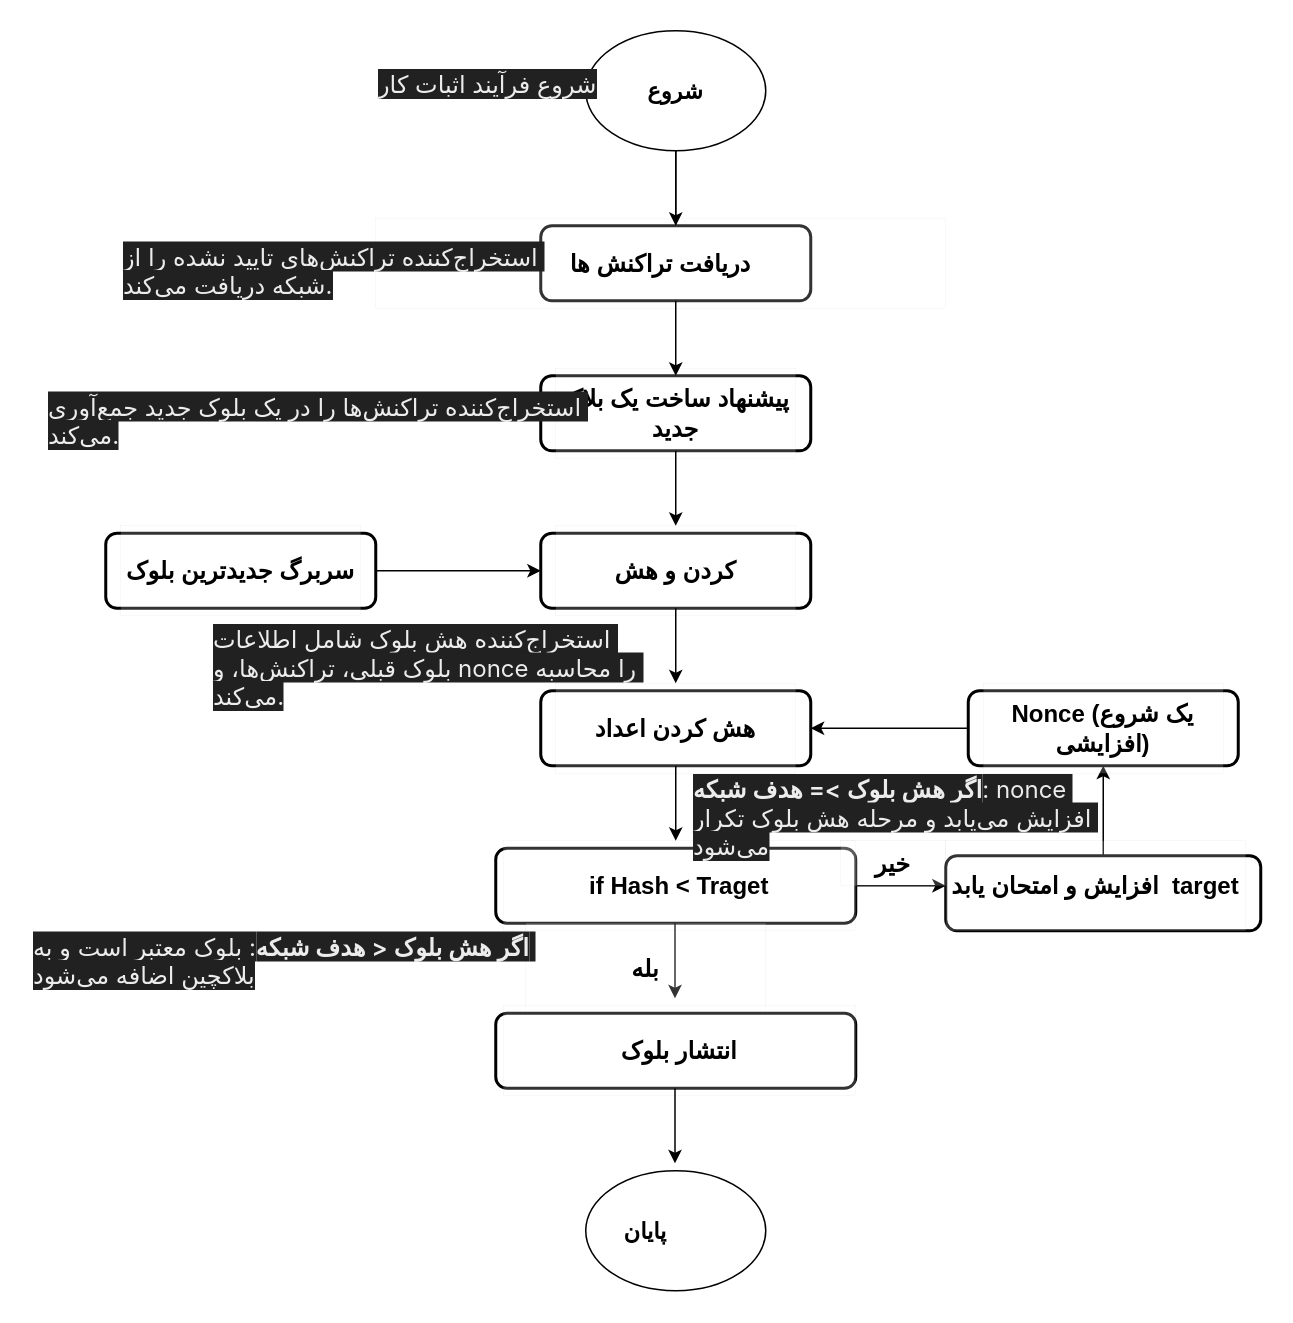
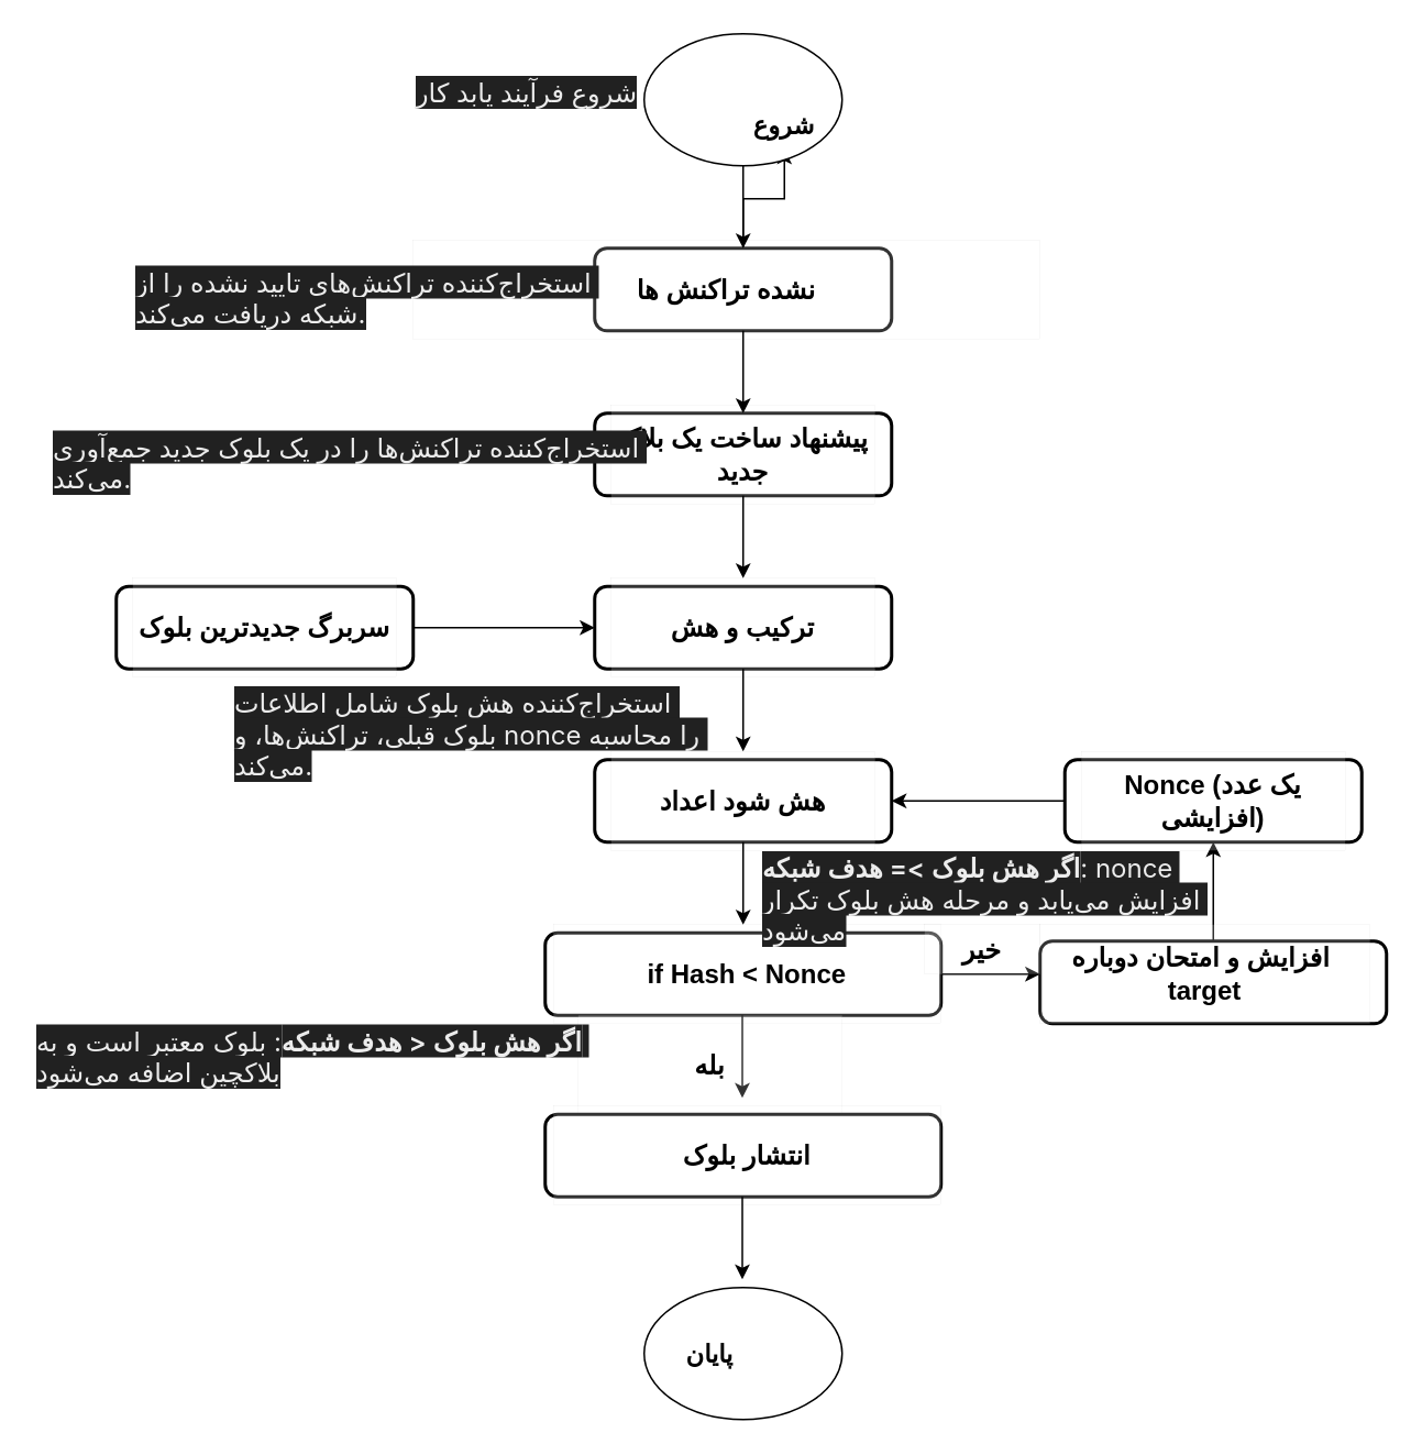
- <mxCell id="38" value="&lt;span style=&quot;color: rgb(236, 236, 236); font-family: ui-sans-serif, -apple-system, system-ui, &amp;quot;Segoe UI&amp;quot;, Roboto, Ubuntu, Cantarell, &amp;quot;Noto Sans&amp;quot;, sans-serif, Helvetica, &amp;quot;Apple Color Emoji&amp;quot;, Arial, &amp;quot;Segoe UI Emoji&amp;quot;, &amp;quot;Segoe UI Symbol&amp;quot;; font-size: 16px; font-style: normal; font-variant-ligatures: normal; font-variant-caps: normal; font-weight: 400; letter-spacing: normal; orphans: 2; text-align: right; text-indent: 0px; text-transform: none; widows: 2; word-spacing: 0px; -webkit-text-stroke-width: 0px; white-space: pre-wrap; background-color: rgb(33, 33, 33); text-decoration-thickness: initial; text-decoration-style: initial; text-decoration-color: initial; display: inline !important; float: none;&quot;&gt;شروع فرآیند اثبات کار&lt;/span&gt;" style="text;whiteSpace=wrap;html=1;" vertex="1" parent="1"><mxGeometry x="250" y="40" width="170" height="40" as="geometry" /></mxCell>
+ <mxCell id="38" value="&lt;span style=&quot;color: rgb(236, 236, 236); font-family: ui-sans-serif, -apple-system, system-ui, &amp;quot;Segoe UI&amp;quot;, Roboto, Ubuntu, Cantarell, &amp;quot;Noto Sans&amp;quot;, sans-serif, Helvetica, &amp;quot;Apple Color Emoji&amp;quot;, Arial, &amp;quot;Segoe UI Emoji&amp;quot;, &amp;quot;Segoe UI Symbol&amp;quot;; font-size: 16px; font-style: normal; font-variant-ligatures: normal; font-variant-caps: normal; font-weight: 400; letter-spacing: normal; orphans: 2; text-align: right; text-indent: 0px; text-transform: none; widows: 2; word-spacing: 0px; -webkit-text-stroke-width: 0px; white-space: pre-wrap; background-color: rgb(33, 33, 33); text-decoration-thickness: initial; text-decoration-style: initial; text-decoration-color: initial; display: inline !important; float: none;&quot;&gt;شروع فرآیند یابد کار&lt;/span&gt;" style="text;whiteSpace=wrap;html=1;" vertex="1" parent="1"><mxGeometry x="250" y="40" width="170" height="40" as="geometry" /></mxCell>
- <mxCell id="7" value="&lt;font size=&quot;1&quot; style=&quot;&quot;&gt;&lt;b style=&quot;font-size: 15px;&quot;&gt;شروع&lt;/b&gt;&lt;/font&gt;" style="text;strokeColor=none;align=center;fillColor=none;html=1;verticalAlign=middle;whiteSpace=wrap;rounded=0;" vertex="1" parent="1"><mxGeometry x="420" y="45" width="60" height="30" as="geometry" /></mxCell>
+ <mxCell id="7" value="&lt;font size=&quot;1&quot; style=&quot;&quot;&gt;&lt;b style=&quot;font-size: 15px;&quot;&gt;شروع&lt;/b&gt;&lt;/font&gt;" style="text;strokeColor=none;align=center;fillColor=none;html=1;verticalAlign=middle;whiteSpace=wrap;rounded=0;" vertex="1" parent="1"><mxGeometry x="445" y="60" width="60" height="30" as="geometry" /></mxCell>
- <mxCell id="8" value="&lt;div&gt;&lt;font style=&quot;font-size: 16px;&quot;&gt;&lt;b&gt;دریافت تراکنش ها&lt;/b&gt;&lt;/font&gt;&lt;/div&gt;" style="whiteSpace=wrap;html=1;strokeWidth=0;opacity=20;" vertex="1" parent="1"><mxGeometry x="250" y="145" width="380" height="60" as="geometry" /></mxCell>
+ <mxCell id="8" value="&lt;div&gt;&lt;font style=&quot;font-size: 16px;&quot;&gt;&lt;b&gt;نشده تراکنش ها&lt;/b&gt;&lt;/font&gt;&lt;/div&gt;" style="whiteSpace=wrap;html=1;strokeWidth=0;opacity=20;" vertex="1" parent="1"><mxGeometry x="250" y="145" width="380" height="60" as="geometry" /></mxCell>
- <mxCell id="15" value="&lt;span style=&quot;font-size: 16px;&quot;&gt;&lt;b&gt;کردن و هش&lt;/b&gt;&lt;/span&gt;" style="whiteSpace=wrap;html=1;strokeWidth=0;opacity=20;" vertex="1" parent="1"><mxGeometry x="370" y="350" width="160" height="60" as="geometry" /></mxCell>
+ <mxCell id="15" value="&lt;span style=&quot;font-size: 16px;&quot;&gt;&lt;b&gt;ترکیب و هش&lt;/b&gt;&lt;/span&gt;" style="whiteSpace=wrap;html=1;strokeWidth=0;opacity=20;" vertex="1" parent="1"><mxGeometry x="370" y="350" width="160" height="60" as="geometry" /></mxCell>
- <mxCell id="21" value="&lt;span style=&quot;font-size: 16px;&quot;&gt;&lt;b&gt;هش کردن اعداد&lt;/b&gt;&lt;/span&gt;" style="whiteSpace=wrap;html=1;strokeWidth=0;opacity=20;" vertex="1" parent="1"><mxGeometry x="370" y="455" width="160" height="60" as="geometry" /></mxCell>
+ <mxCell id="21" value="&lt;span style=&quot;font-size: 16px;&quot;&gt;&lt;b&gt;هش شود اعداد&lt;/b&gt;&lt;/span&gt;" style="whiteSpace=wrap;html=1;strokeWidth=0;opacity=20;" vertex="1" parent="1"><mxGeometry x="370" y="455" width="160" height="60" as="geometry" /></mxCell>
- <mxCell id="31" value="&lt;span style=&quot;font-size: 16px;&quot;&gt;&lt;b&gt;Nonce (یک شروع افزایشی)&lt;/b&gt;&lt;/span&gt;" style="whiteSpace=wrap;html=1;strokeWidth=0;opacity=20;" vertex="1" parent="1"><mxGeometry x="655" y="455" width="160" height="60" as="geometry" /></mxCell>
+ <mxCell id="31" value="&lt;span style=&quot;font-size: 16px;&quot;&gt;&lt;b&gt;Nonce (یک عدد افزایشی)&lt;/b&gt;&lt;/span&gt;" style="whiteSpace=wrap;html=1;strokeWidth=0;opacity=20;" vertex="1" parent="1"><mxGeometry x="655" y="455" width="160" height="60" as="geometry" /></mxCell>
- <mxCell id="25" value="&lt;span style=&quot;font-size: 16px;&quot;&gt;&lt;b&gt;if Hash &amp;lt; Traget&lt;/b&gt;&lt;/span&gt;" style="whiteSpace=wrap;html=1;strokeWidth=0;opacity=20;align=center;" vertex="1" parent="1"><mxGeometry x="335" y="560" width="235" height="60" as="geometry" /></mxCell>
+ <mxCell id="25" value="&lt;span style=&quot;font-size: 16px;&quot;&gt;&lt;b&gt;if Hash &amp;lt; Nonce&lt;/b&gt;&lt;/span&gt;" style="whiteSpace=wrap;html=1;strokeWidth=0;opacity=20;align=center;" vertex="1" parent="1"><mxGeometry x="335" y="560" width="235" height="60" as="geometry" /></mxCell>
- <mxCell id="28" value="&lt;span style=&quot;font-size: 16px;&quot;&gt;&lt;b&gt;افزایش و امتحان&amp;nbsp;&lt;/b&gt;&lt;/span&gt;&lt;b style=&quot;font-size: 16px;&quot;&gt;یابد&amp;nbsp; target&lt;/b&gt;" style="whiteSpace=wrap;html=1;strokeWidth=0;opacity=20;align=center;" vertex="1" parent="1"><mxGeometry x="630" y="560" width="200" height="60" as="geometry" /></mxCell>
+ <mxCell id="28" value="&lt;span style=&quot;font-size: 16px;&quot;&gt;&lt;b&gt;افزایش و امتحان&amp;nbsp;&lt;/b&gt;&lt;/span&gt;&lt;b style=&quot;font-size: 16px;&quot;&gt;دوباره&amp;nbsp; target&lt;/b&gt;" style="whiteSpace=wrap;html=1;strokeWidth=0;opacity=20;align=center;" vertex="1" parent="1"><mxGeometry x="630" y="560" width="200" height="60" as="geometry" /></mxCell>
